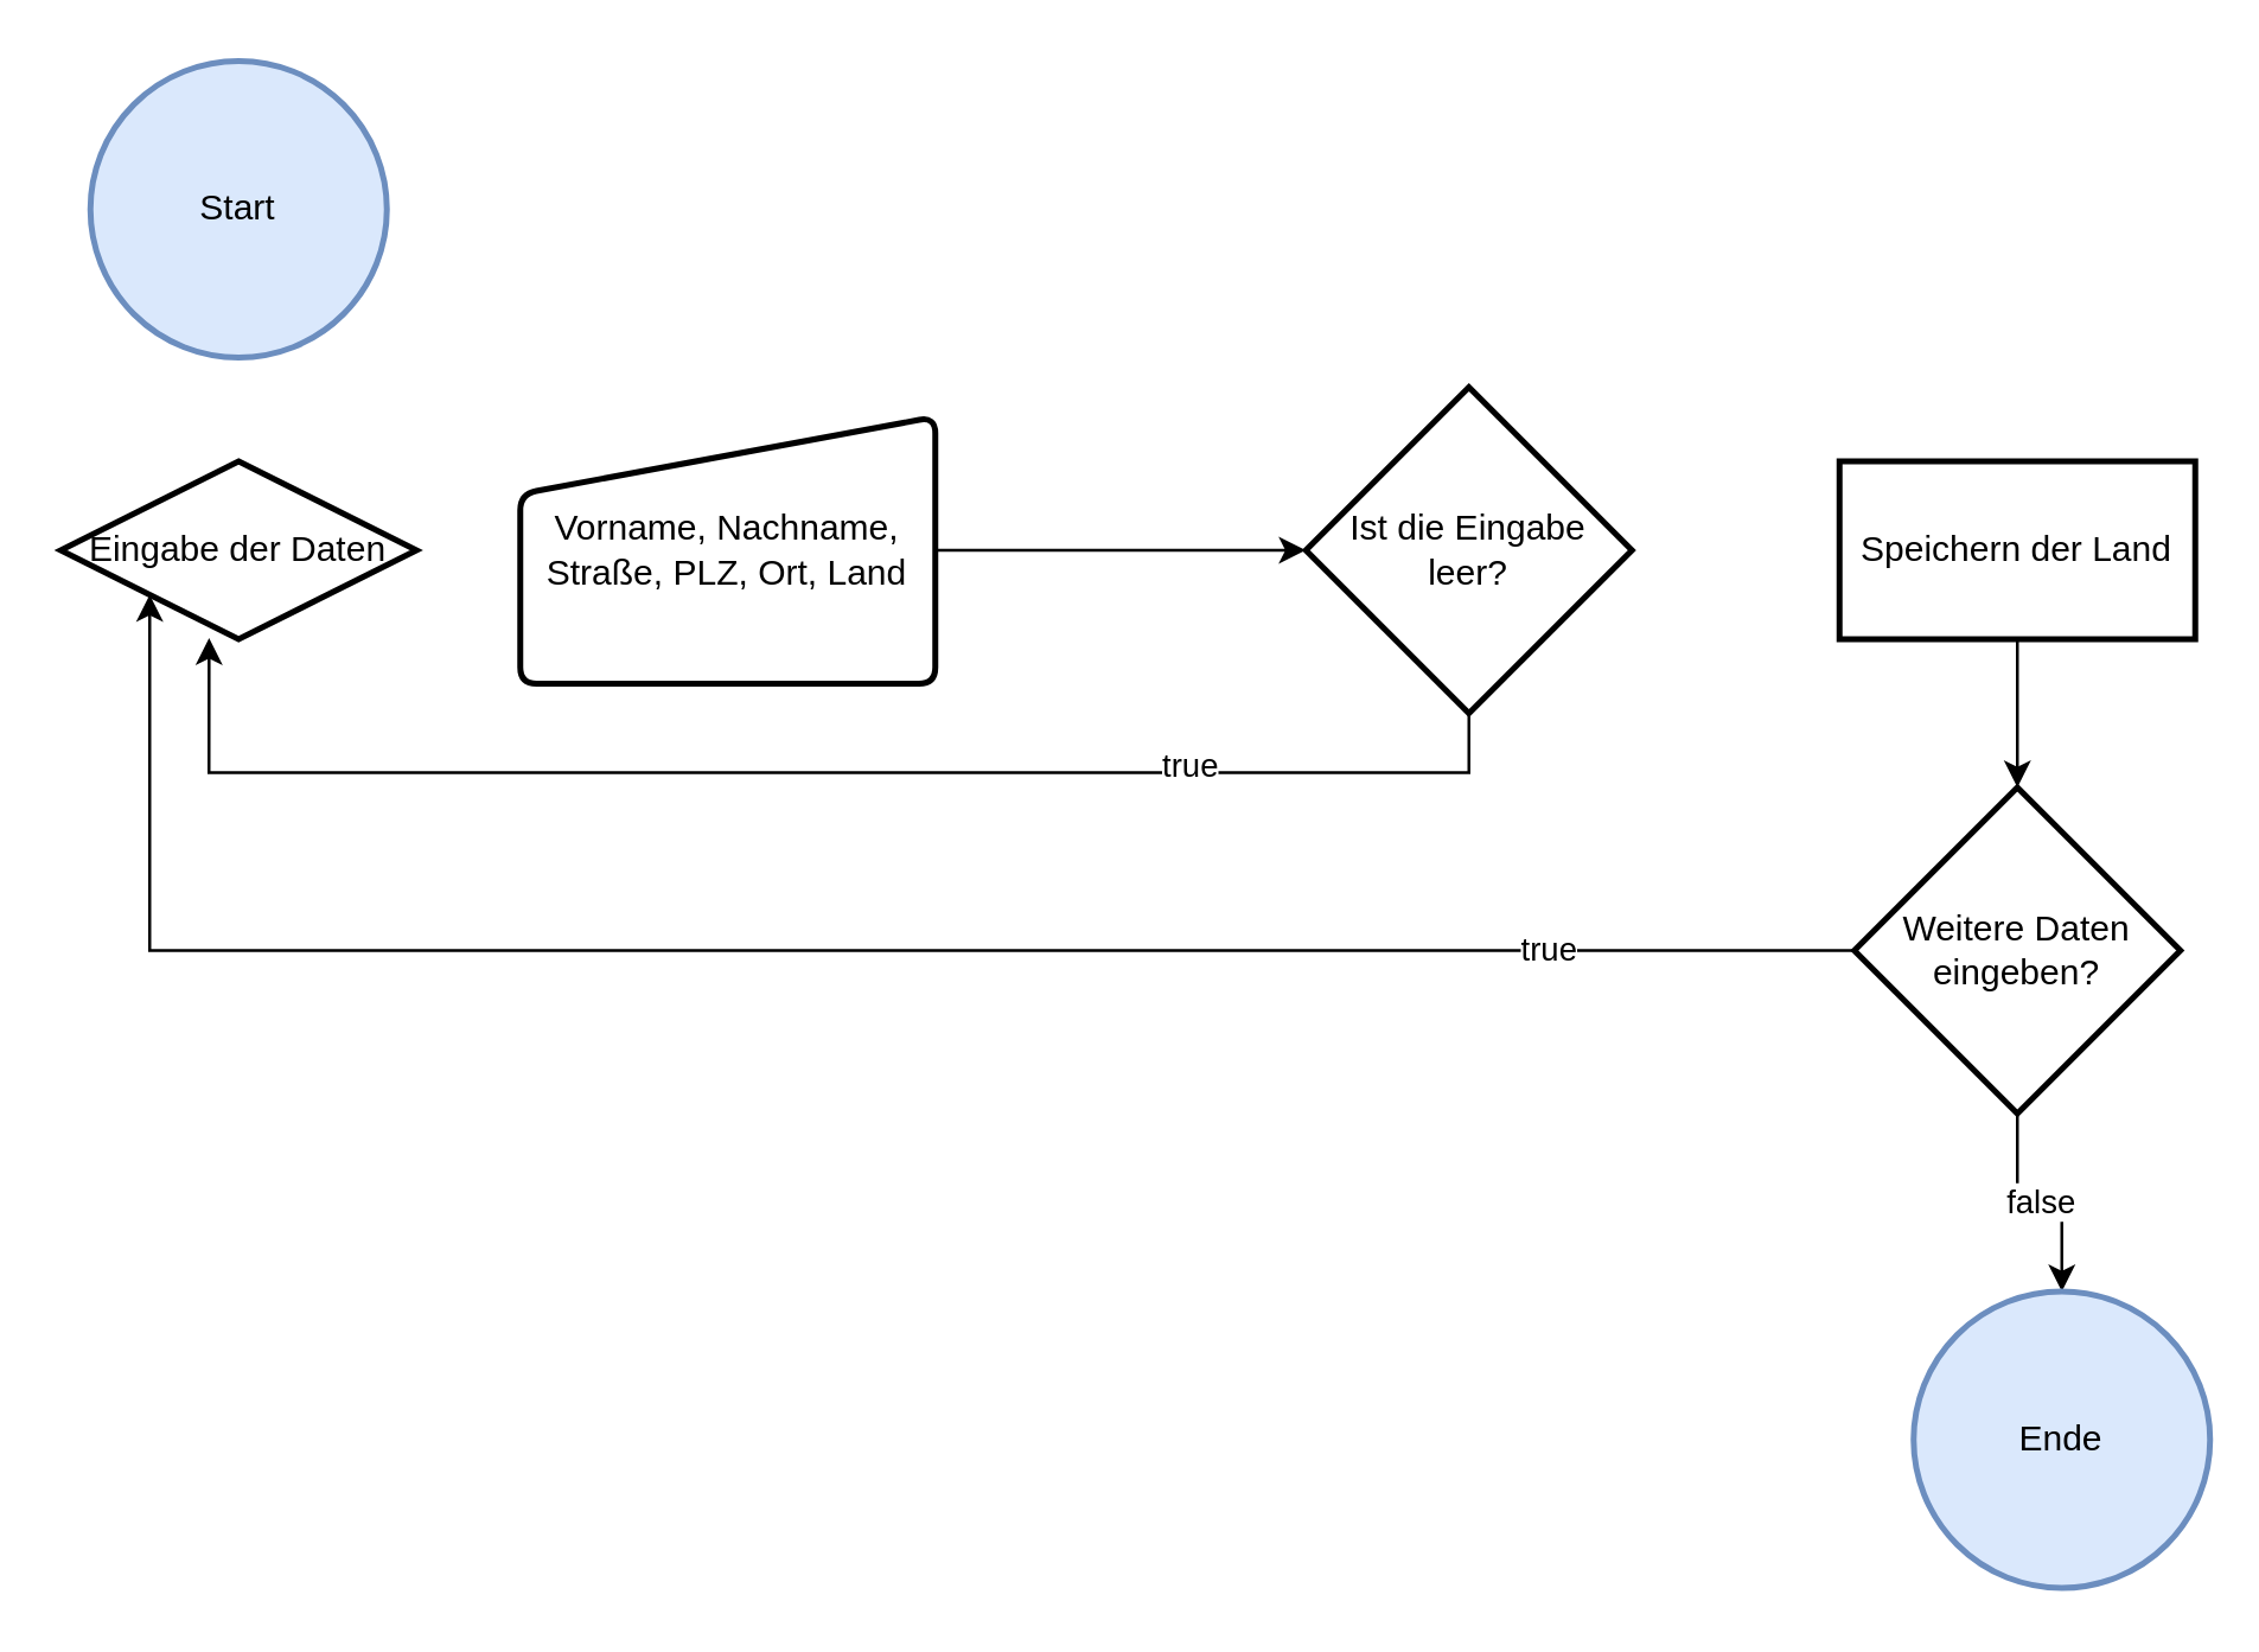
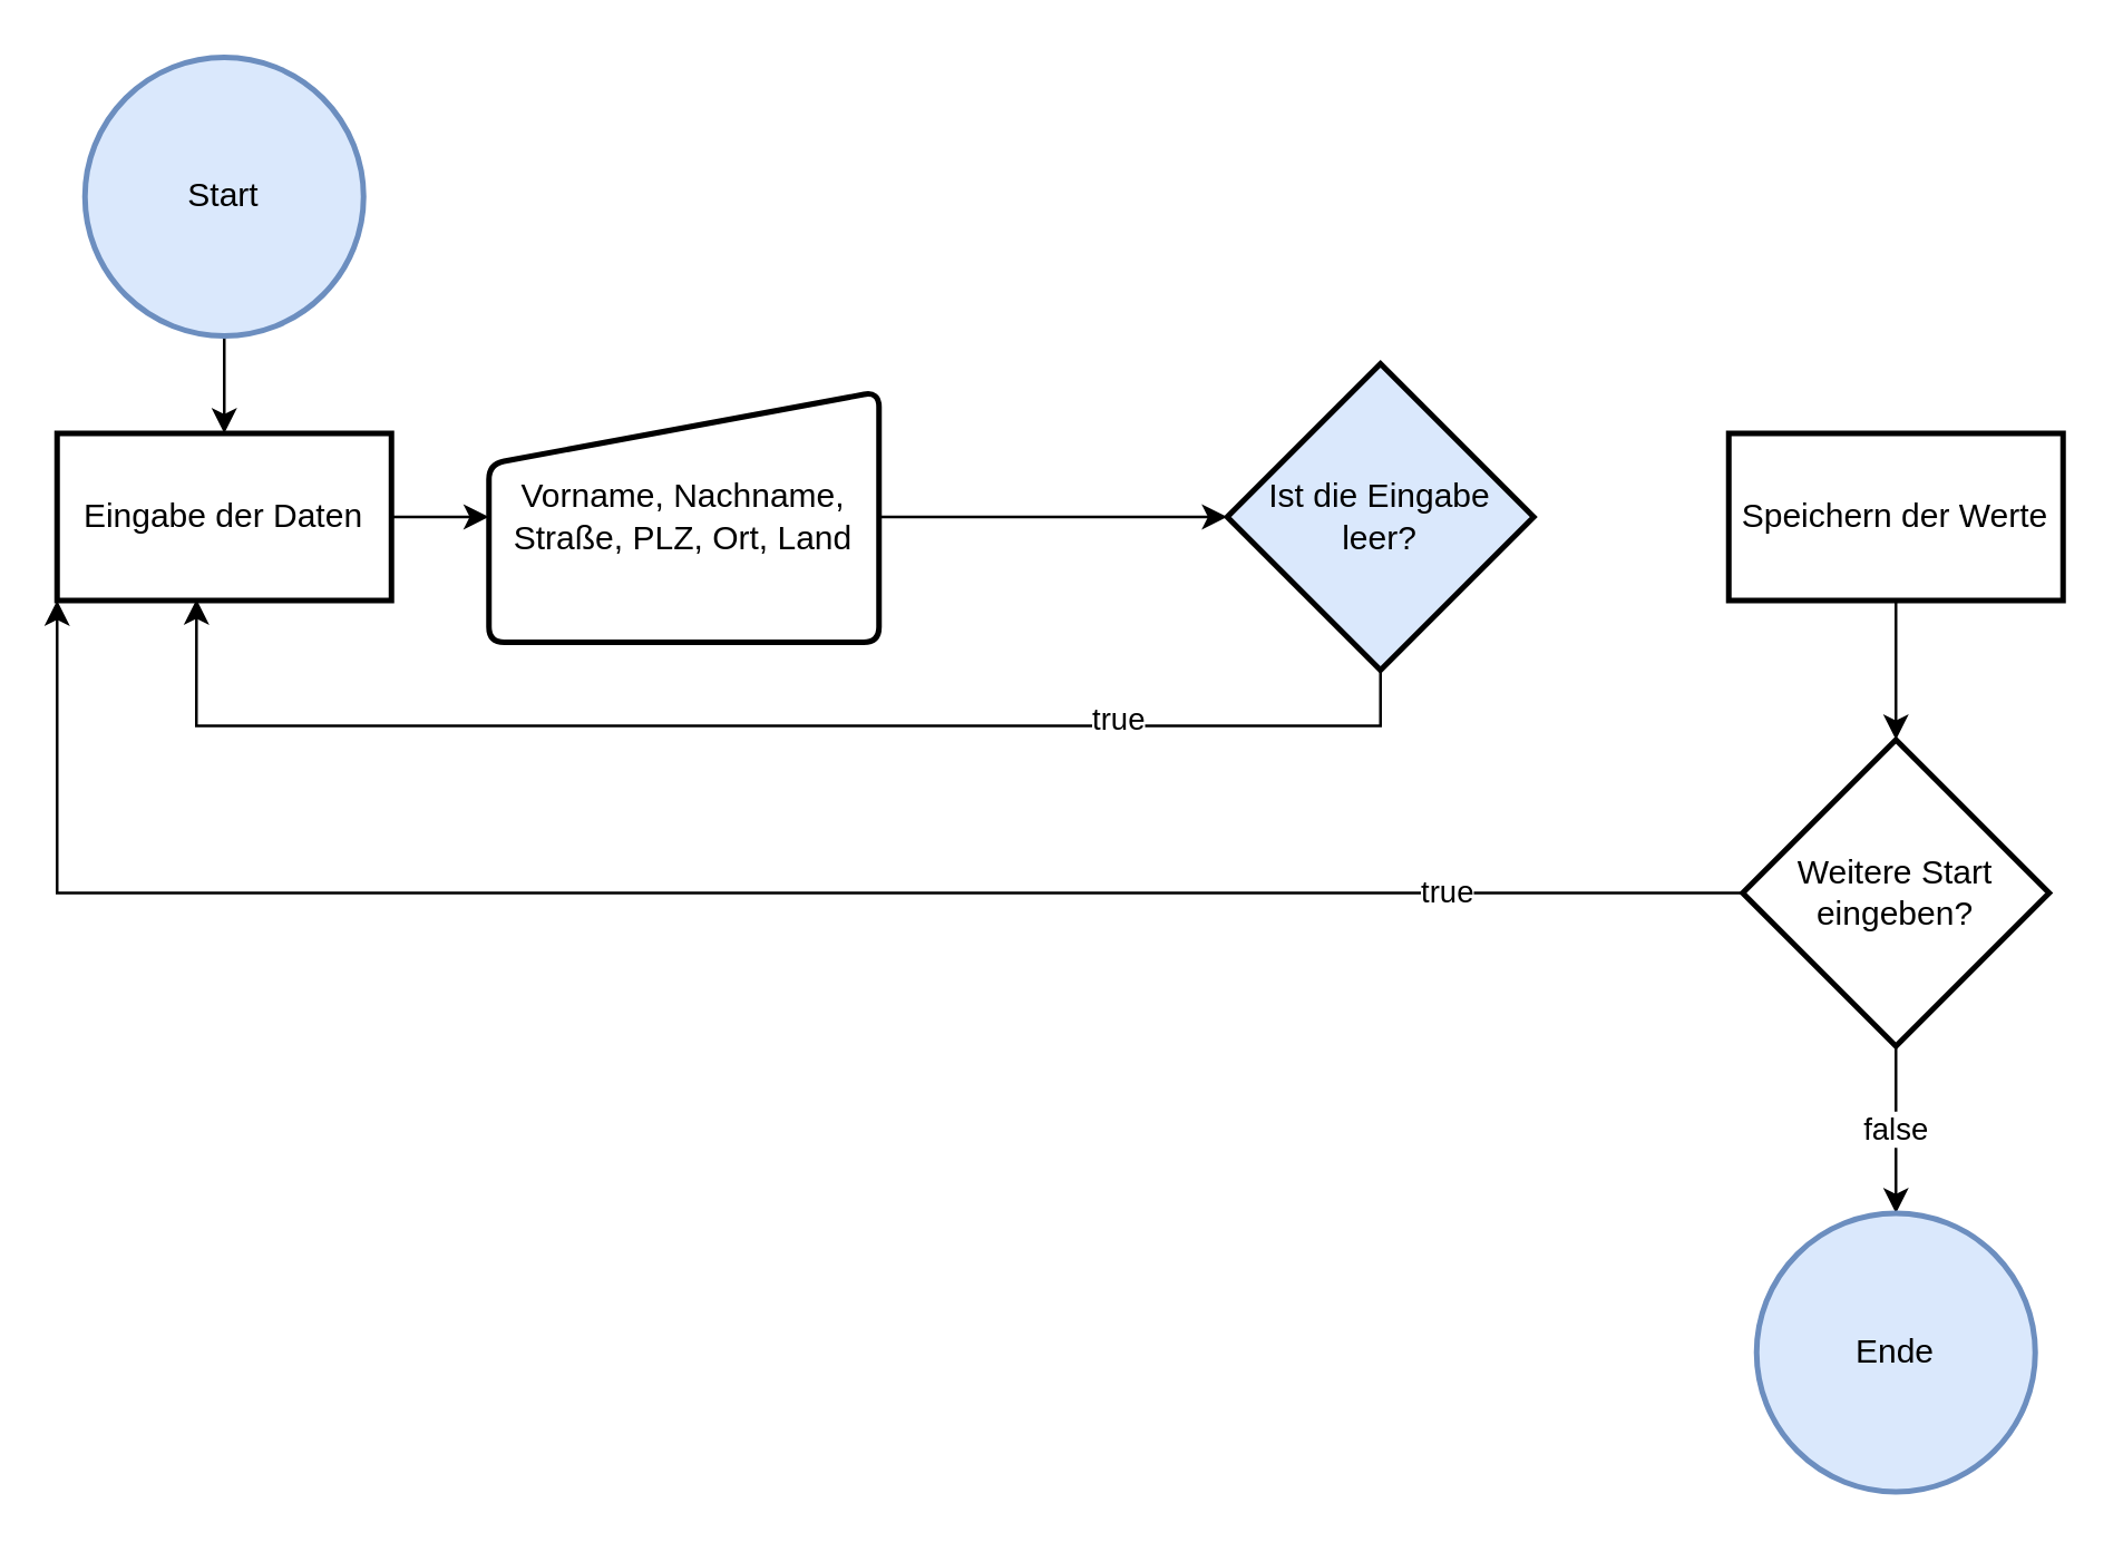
+ <mxCell id="2" value="" style="edgeStyle=orthogonalEdgeStyle;rounded=0;orthogonalLoop=1;jettySize=auto;html=1;" edge="1" parent="1" source="3" target="5"><mxGeometry relative="1" as="geometry" /></mxCell>
- <mxCell id="5" value="Eingabe der Daten" style="rhombus;whiteSpace=wrap;html=1;strokeWidth=2;" vertex="1" parent="1"><mxGeometry x="20" y="155" width="120" height="60" as="geometry" /></mxCell>
+ <mxCell id="5" value="Eingabe der Daten" style="whiteSpace=wrap;html=1;strokeWidth=2;" vertex="1" parent="1"><mxGeometry x="20" y="155" width="120" height="60" as="geometry" /></mxCell>
+ <mxCell id="4" value="" style="edgeStyle=orthogonalEdgeStyle;rounded=0;orthogonalLoop=1;jettySize=auto;html=1;" edge="1" parent="1" source="5" target="12"><mxGeometry relative="1" as="geometry" /></mxCell>
- <mxCell id="8" value="Ist die Eingabe leer?" style="rhombus;whiteSpace=wrap;html=1;strokeWidth=2;" vertex="1" parent="1"><mxGeometry x="440" y="130" width="110" height="110" as="geometry" /></mxCell>
+ <mxCell id="8" value="Ist die Eingabe leer?" style="rhombus;whiteSpace=wrap;html=1;strokeWidth=2;fillColor=#dae8fc;" vertex="1" parent="1"><mxGeometry x="440" y="130" width="110" height="110" as="geometry" /></mxCell>
- <mxCell id="10" value="Speichern der Land" style="whiteSpace=wrap;html=1;strokeWidth=2;" vertex="1" parent="1"><mxGeometry x="620" y="155" width="120" height="60" as="geometry" /></mxCell>
+ <mxCell id="10" value="Speichern der Werte" style="whiteSpace=wrap;html=1;strokeWidth=2;" vertex="1" parent="1"><mxGeometry x="620" y="155" width="120" height="60" as="geometry" /></mxCell>
- <mxCell id="16" value="Weitere Daten eingeben?" style="rhombus;whiteSpace=wrap;html=1;strokeWidth=2;" vertex="1" parent="1"><mxGeometry x="625" y="265" width="110" height="110" as="geometry" /></mxCell>
+ <mxCell id="16" value="Weitere Start eingeben?" style="rhombus;whiteSpace=wrap;html=1;strokeWidth=2;" vertex="1" parent="1"><mxGeometry x="625" y="265" width="110" height="110" as="geometry" /></mxCell>
- <mxCell id="17" value="Ende" style="strokeWidth=2;html=1;shape=mxgraph.flowchart.start_2;whiteSpace=wrap;fillColor=#dae8fc;strokeColor=#6c8ebf;" vertex="1" parent="1"><mxGeometry x="645" y="435" width="100" height="100" as="geometry" /></mxCell>
+ <mxCell id="17" value="Ende" style="strokeWidth=2;html=1;shape=mxgraph.flowchart.start_2;whiteSpace=wrap;fillColor=#dae8fc;strokeColor=#6c8ebf;" vertex="1" parent="1"><mxGeometry x="630" y="435" width="100" height="100" as="geometry" /></mxCell>
